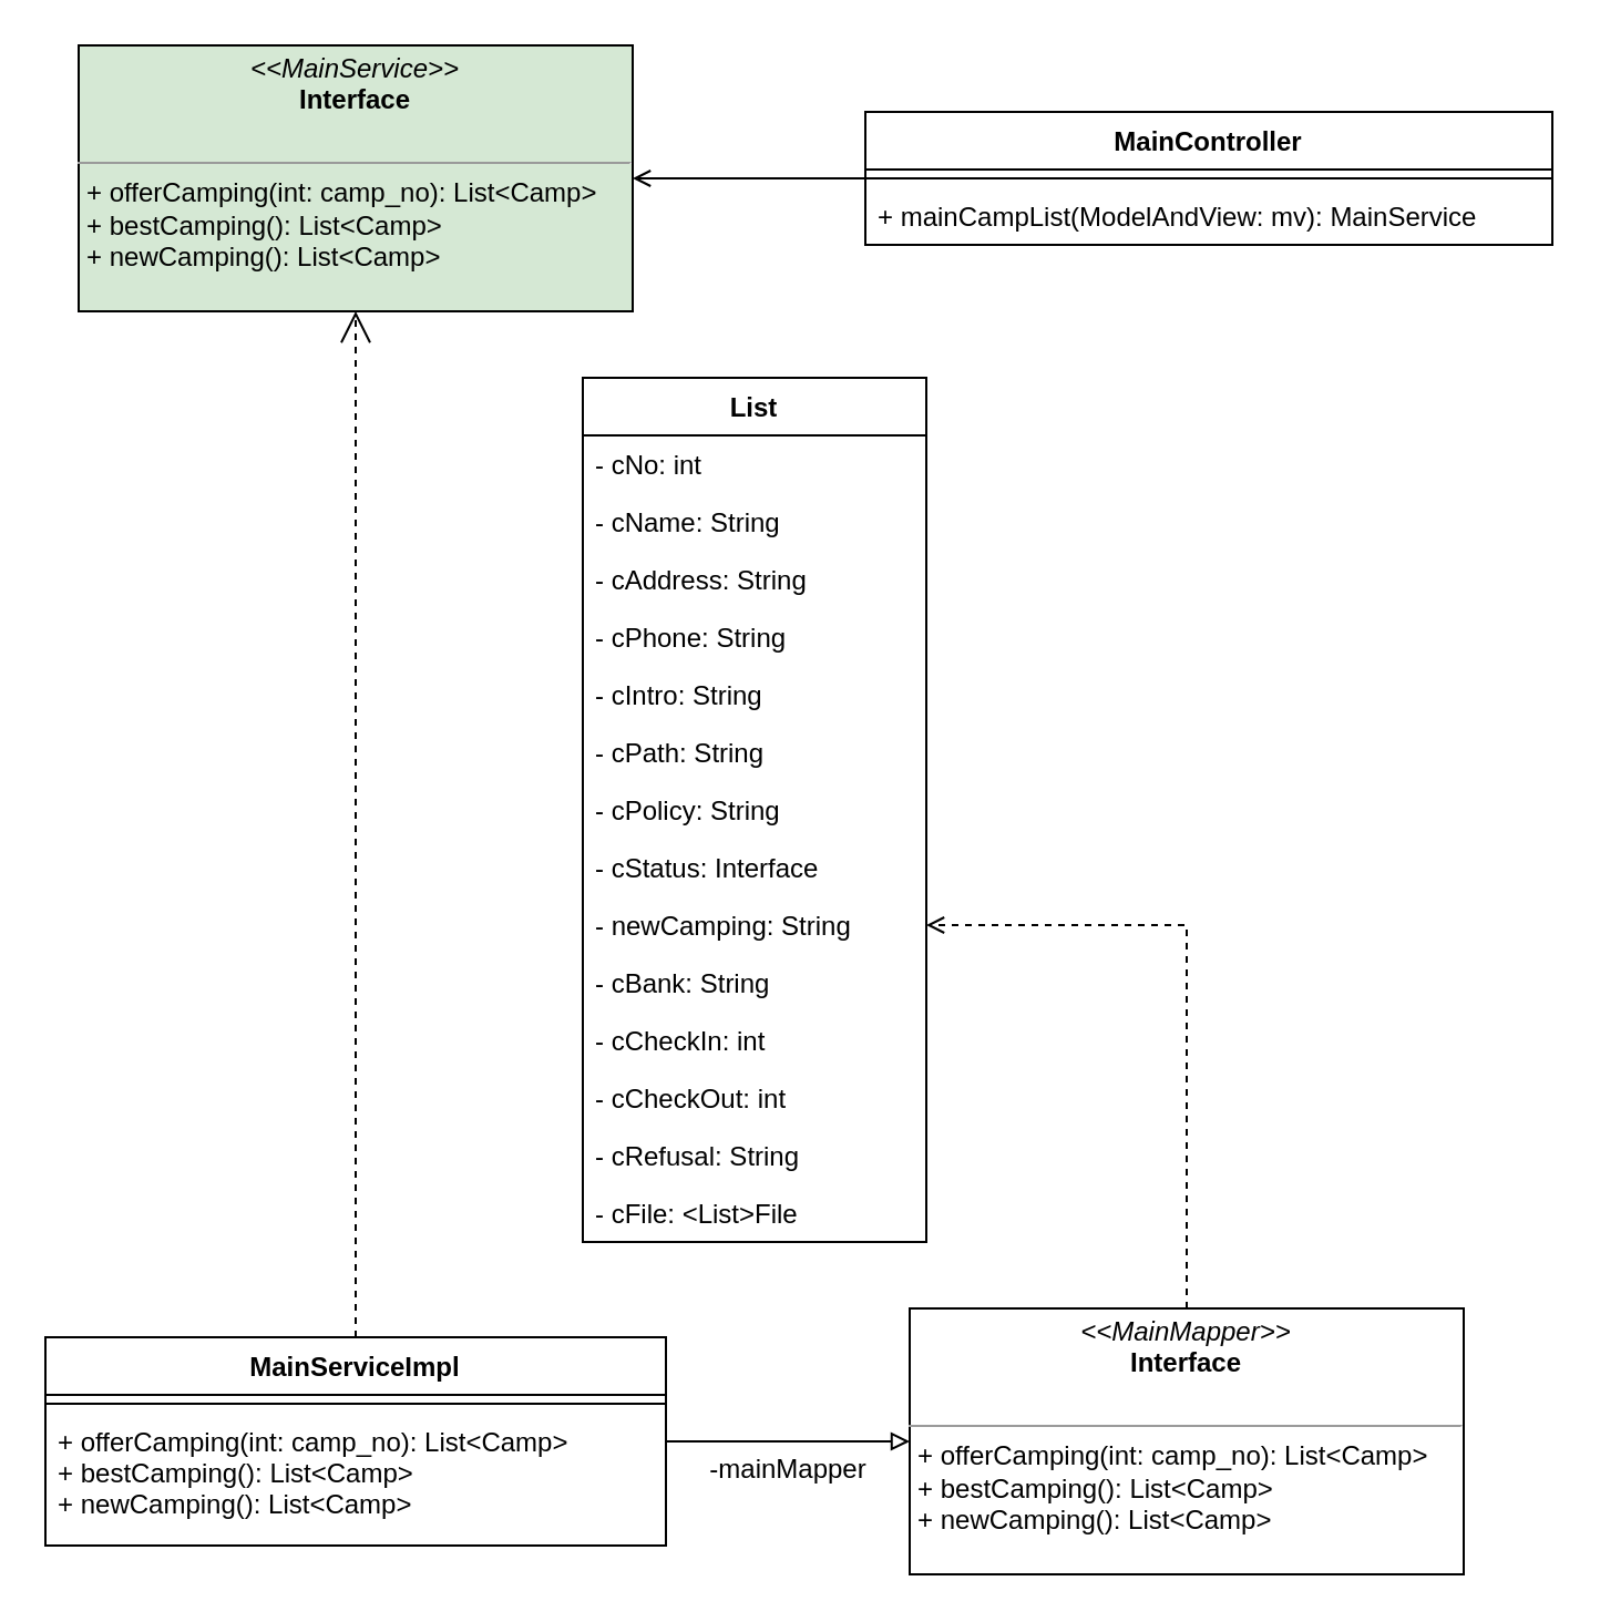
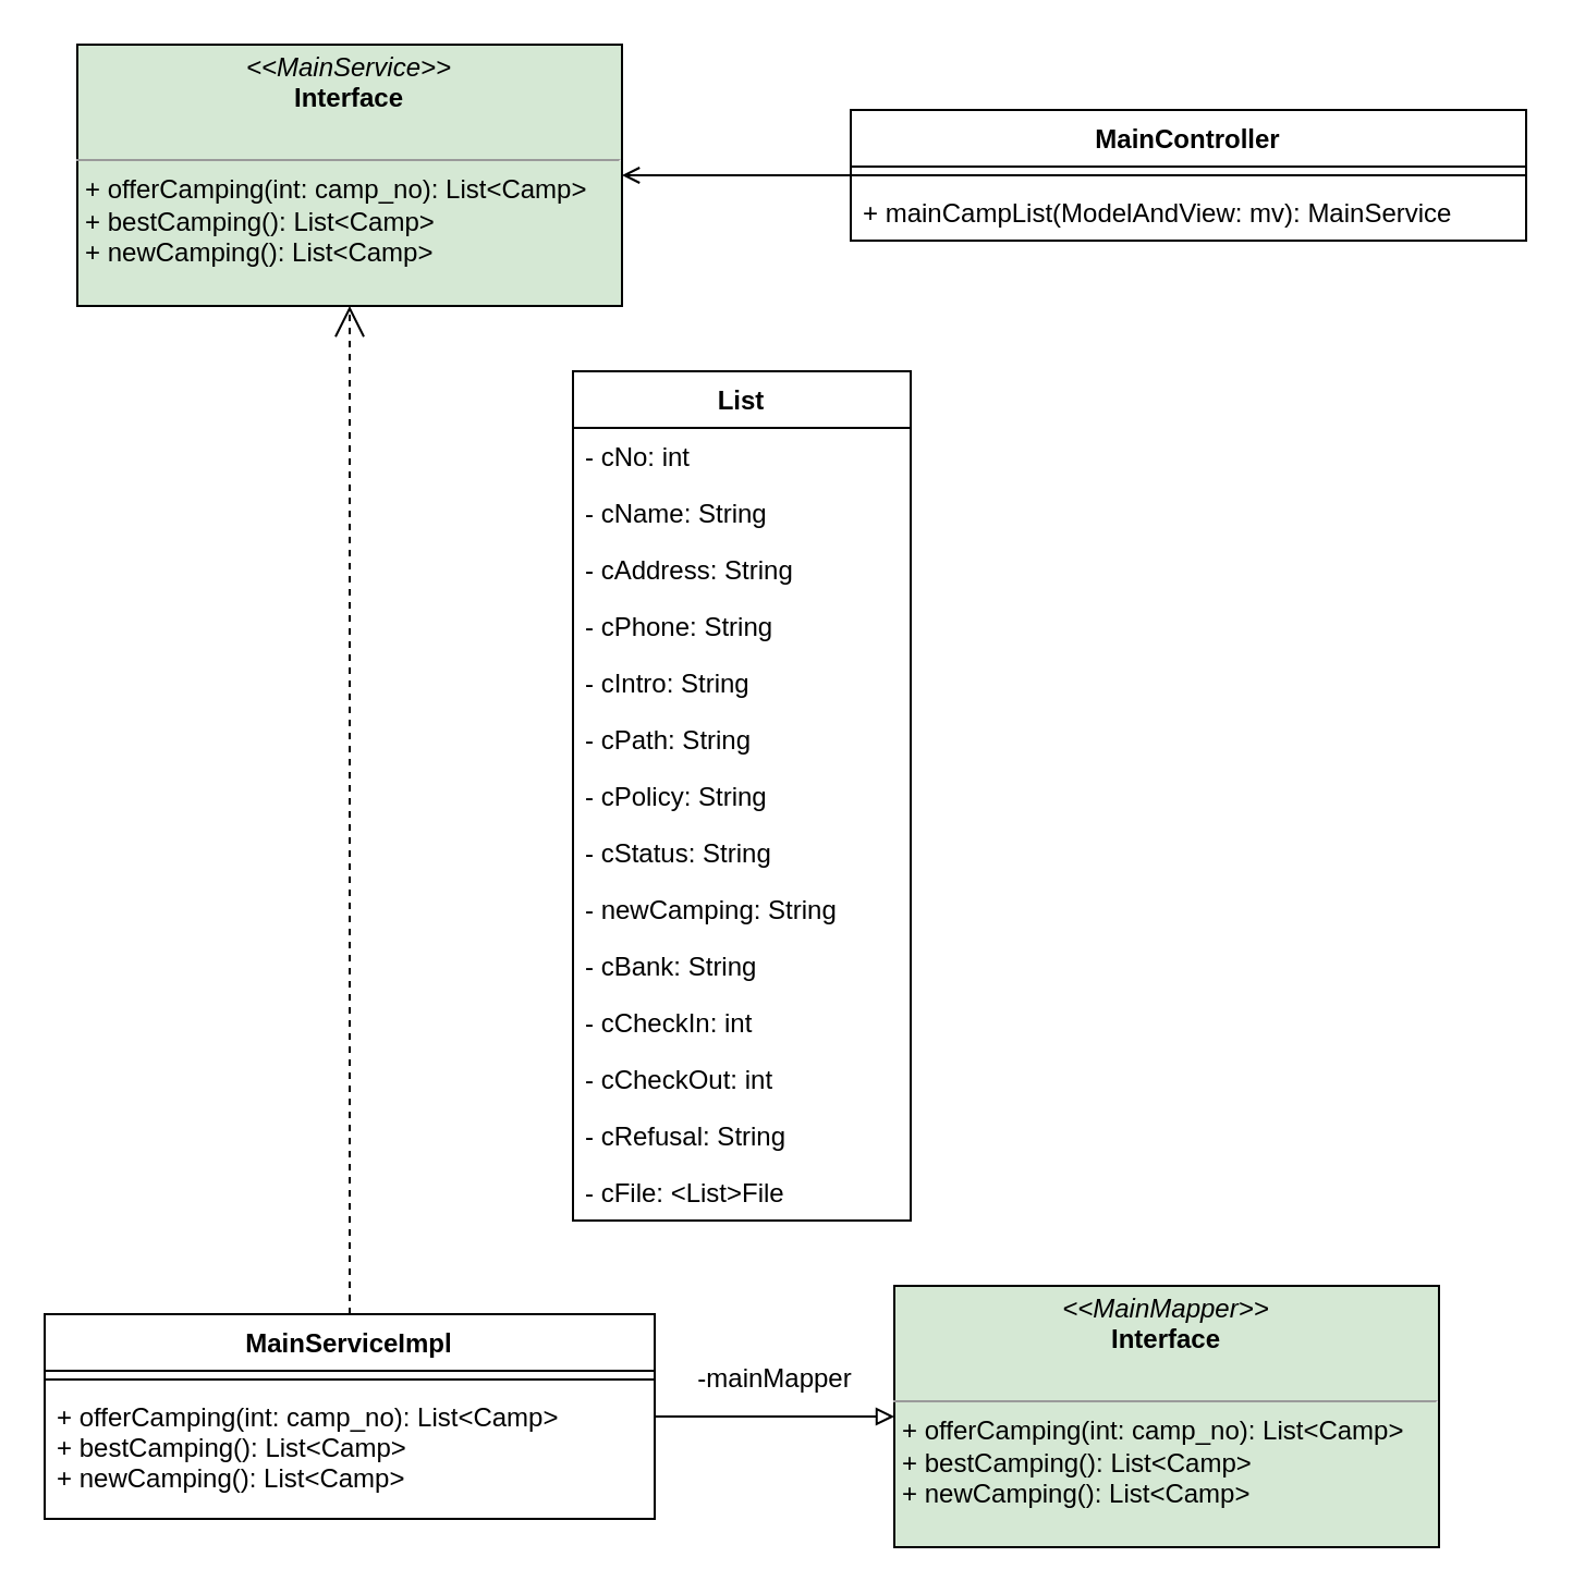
- <mxCell id="17" value="- cStatus: Interface" style="text;strokeColor=none;fillColor=none;align=left;verticalAlign=top;spacingLeft=4;spacingRight=4;overflow=hidden;rotatable=0;points=[[0,0.5],[1,0.5]];portConstraint=eastwest;" vertex="1" parent="9"><mxGeometry y="208" width="155" height="26" as="geometry" /></mxCell>
+ <mxCell id="17" value="- cStatus: String" style="text;strokeColor=none;fillColor=none;align=left;verticalAlign=top;spacingLeft=4;spacingRight=4;overflow=hidden;rotatable=0;points=[[0,0.5],[1,0.5]];portConstraint=eastwest;" vertex="1" parent="9"><mxGeometry y="208" width="155" height="26" as="geometry" /></mxCell>
- <mxCell id="6" style="edgeStyle=orthogonalEdgeStyle;rounded=0;orthogonalLoop=1;jettySize=auto;html=1;entryX=1;entryY=0.5;entryDx=0;entryDy=0;dashed=1;endArrow=open;endFill=0;" edge="1" parent="1" source="7" target="18"><mxGeometry relative="1" as="geometry" /></mxCell>
- <mxCell id="7" value="&lt;p style=&quot;margin: 0px ; margin-top: 4px ; text-align: center&quot;&gt;&lt;i&gt;&amp;lt;&amp;lt;MainMapper&amp;gt;&amp;gt;&lt;/i&gt;&lt;br&gt;&lt;b&gt;Interface&lt;/b&gt;&lt;/p&gt;&lt;p style=&quot;margin: 0px ; margin-left: 4px&quot;&gt;&lt;br&gt;&lt;/p&gt;&lt;hr size=&quot;1&quot;&gt;&lt;p style=&quot;margin: 0px ; margin-left: 4px&quot;&gt;+ offerCamping(int: camp_no): List&amp;lt;Camp&amp;gt;&lt;br&gt;+ bestCamping(): List&amp;lt;Camp&amp;gt;&lt;/p&gt;&lt;p style=&quot;margin: 0px ; margin-left: 4px&quot;&gt;+ newCamping(): List&amp;lt;Camp&amp;gt;&lt;/p&gt;" style="verticalAlign=top;align=left;overflow=fill;fontSize=12;fontFamily=Helvetica;html=1;" vertex="1" parent="1"><mxGeometry x="410" y="590" width="250" height="120" as="geometry" /></mxCell>
+ <mxCell id="7" value="&lt;p style=&quot;margin: 0px ; margin-top: 4px ; text-align: center&quot;&gt;&lt;i&gt;&amp;lt;&amp;lt;MainMapper&amp;gt;&amp;gt;&lt;/i&gt;&lt;br&gt;&lt;b&gt;Interface&lt;/b&gt;&lt;/p&gt;&lt;p style=&quot;margin: 0px ; margin-left: 4px&quot;&gt;&lt;br&gt;&lt;/p&gt;&lt;hr size=&quot;1&quot;&gt;&lt;p style=&quot;margin: 0px ; margin-left: 4px&quot;&gt;+ offerCamping(int: camp_no): List&amp;lt;Camp&amp;gt;&lt;br&gt;+ bestCamping(): List&amp;lt;Camp&amp;gt;&lt;/p&gt;&lt;p style=&quot;margin: 0px ; margin-left: 4px&quot;&gt;+ newCamping(): List&amp;lt;Camp&amp;gt;&lt;/p&gt;" style="verticalAlign=top;align=left;overflow=fill;fontSize=12;fontFamily=Helvetica;html=1;fillColor=#d5e8d4;" vertex="1" parent="1"><mxGeometry x="410" y="590" width="250" height="120" as="geometry" /></mxCell>
- <mxCell id="29" value="-mainMapper" style="text;html=1;align=center;verticalAlign=middle;resizable=0;points=[];autosize=1;strokeColor=none;fillColor=none;" vertex="1" parent="1"><mxGeometry x="310" y="653" width="90" height="20" as="geometry" /></mxCell>
+ <mxCell id="29" value="-mainMapper" style="text;html=1;align=center;verticalAlign=middle;resizable=0;points=[];autosize=1;strokeColor=none;fillColor=none;" vertex="1" parent="1"><mxGeometry x="310" y="623" width="90" height="20" as="geometry" /></mxCell>
